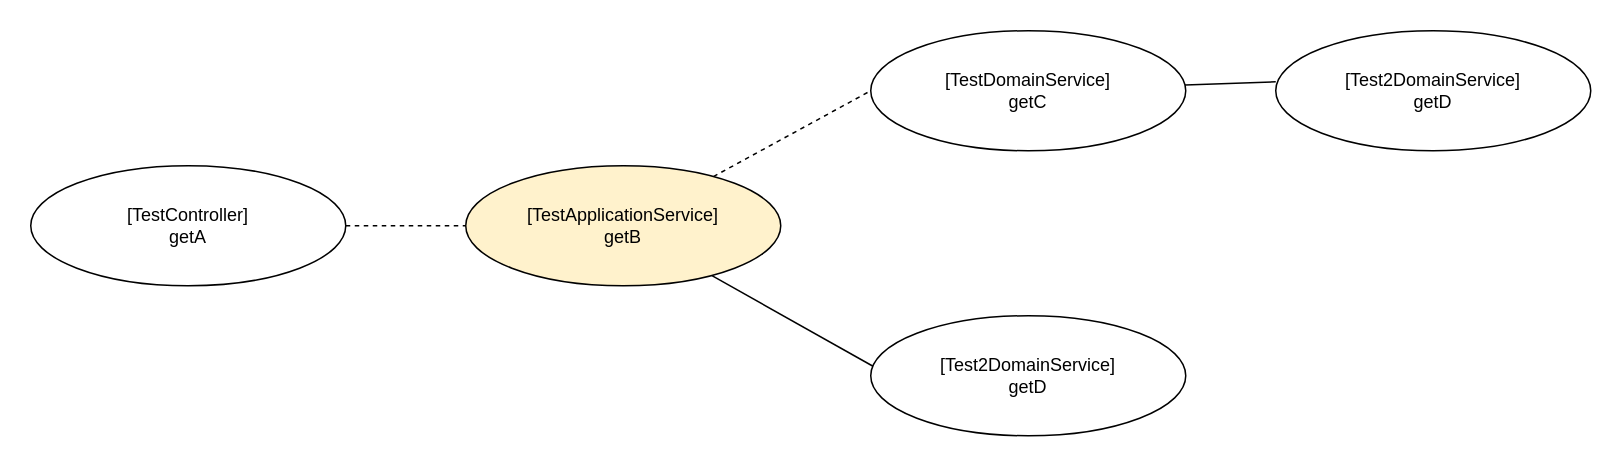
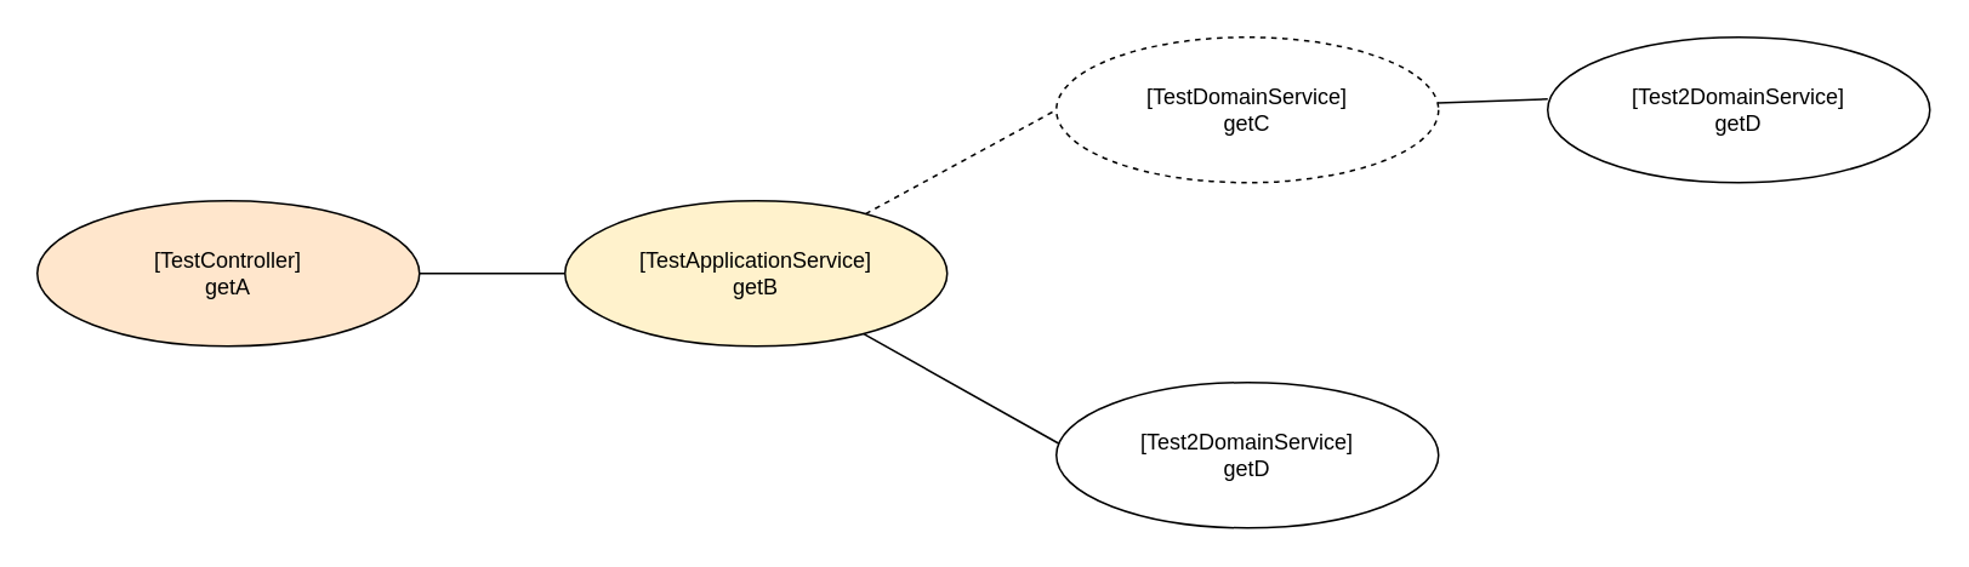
- <mxCell id="8" value="[TestDomainService]&lt;br&gt;getC" style="ellipse;whiteSpace=wrap;html=1;" vertex="1" parent="1"><mxGeometry x="580" y="20" width="210" height="80" as="geometry" /></mxCell>
+ <mxCell id="8" value="[TestDomainService]&lt;br&gt;getC" style="ellipse;whiteSpace=wrap;html=1;dashed=1;" vertex="1" parent="1"><mxGeometry x="580" y="20" width="210" height="80" as="geometry" /></mxCell>
- <mxCell id="3" value="[TestController]&lt;br&gt;getA" style="ellipse;whiteSpace=wrap;html=1;" parent="1" vertex="1"><mxGeometry x="20" y="110" width="210" height="80" as="geometry" /></mxCell>
+ <mxCell id="3" value="[TestController]&lt;br&gt;getA" style="ellipse;whiteSpace=wrap;html=1;fillColor=#ffe6cc;" parent="1" vertex="1"><mxGeometry x="20" y="110" width="210" height="80" as="geometry" /></mxCell>
- <mxCell id="2" style="edgeStyle=orthogonalEdgeStyle;rounded=0;orthogonalLoop=1;jettySize=auto;html=1;endArrow=none;endFill=0;dashed=1;" edge="1" parent="1" source="3" target="6"><mxGeometry relative="1" as="geometry" /></mxCell>
+ <mxCell id="2" style="edgeStyle=orthogonalEdgeStyle;rounded=0;orthogonalLoop=1;jettySize=auto;html=1;endArrow=none;endFill=0;" edge="1" parent="1" source="3" target="6"><mxGeometry relative="1" as="geometry" /></mxCell>
